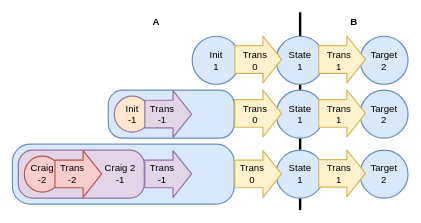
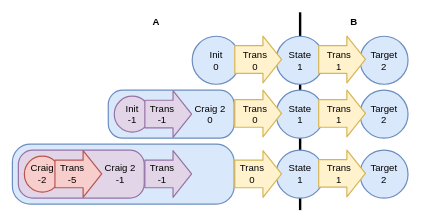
- <mxCell id="7" value="Init&lt;br style=&quot;font-size: 16px;&quot;&gt;1" style="ellipse;whiteSpace=wrap;html=1;aspect=fixed;rounded=1;fontSize=16;fillColor=#dae8fc;strokeColor=#6c8ebf;strokeWidth=2;" vertex="1" parent="1"><mxGeometry x="320" y="60" width="80" height="80" as="geometry" /></mxCell>
+ <mxCell id="7" value="Init&lt;br style=&quot;font-size: 16px;&quot;&gt;0" style="ellipse;whiteSpace=wrap;html=1;aspect=fixed;rounded=1;fontSize=16;fillColor=#dae8fc;strokeColor=#6c8ebf;strokeWidth=2;" vertex="1" parent="1"><mxGeometry x="320" y="60" width="80" height="80" as="geometry" /></mxCell>
- <mxCell id="13" value="Init&lt;br style=&quot;font-size: 16px&quot;&gt;-1" style="ellipse;whiteSpace=wrap;html=1;aspect=fixed;rounded=1;fontSize=16;fillColor=#ffe6cc;strokeColor=#9673a6;strokeWidth=2;" vertex="1" parent="1"><mxGeometry x="190" y="160" width="60" height="60" as="geometry" /></mxCell>
+ <mxCell id="13" value="Init&lt;br style=&quot;font-size: 16px&quot;&gt;-1" style="ellipse;whiteSpace=wrap;html=1;aspect=fixed;rounded=1;fontSize=16;fillColor=#e1d5e7;strokeColor=#9673a6;strokeWidth=2;" vertex="1" parent="1"><mxGeometry x="190" y="160" width="60" height="60" as="geometry" /></mxCell>
+ <mxCell id="30" value="&lt;span style=&quot;font-size: 16px&quot;&gt;Craig 2&lt;/span&gt;&lt;br style=&quot;font-size: 16px&quot;&gt;&lt;span style=&quot;font-size: 16px&quot;&gt;0&lt;/span&gt;" style="text;html=1;strokeColor=none;fillColor=none;align=center;verticalAlign=middle;whiteSpace=wrap;rounded=0;" vertex="1" parent="1"><mxGeometry x="320" y="170" width="60" height="40" as="geometry" /></mxCell>
- <mxCell id="42" value="Trans -2" style="text;html=1;strokeColor=none;fillColor=none;align=center;verticalAlign=middle;whiteSpace=wrap;rounded=0;fontSize=16;" vertex="1" parent="1"><mxGeometry x="100" y="270" width="40" height="40" as="geometry" /></mxCell>
+ <mxCell id="42" value="Trans -5" style="text;html=1;strokeColor=none;fillColor=none;align=center;verticalAlign=middle;whiteSpace=wrap;rounded=0;fontSize=16;" vertex="1" parent="1"><mxGeometry x="100" y="270" width="40" height="40" as="geometry" /></mxCell>
